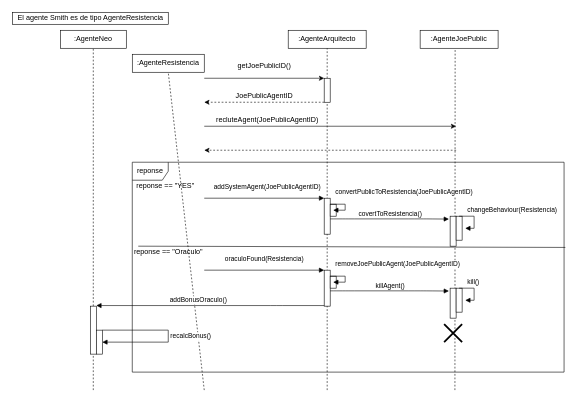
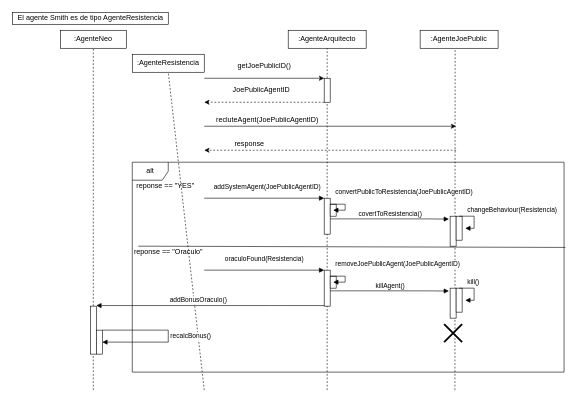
- <mxCell id="15" value="JoePublicAgentID" style="text;html=1;align=center;verticalAlign=middle;resizable=0;points=[];autosize=1;" vertex="1" parent="1"><mxGeometry x="385" y="150" width="110" height="20" as="geometry" /></mxCell>
+ <mxCell id="15" value="JoePublicAgentID" style="text;html=1;align=center;verticalAlign=middle;resizable=0;points=[];autosize=1;" vertex="1" parent="1"><mxGeometry x="380" y="140" width="110" height="20" as="geometry" /></mxCell>
+ <mxCell id="19" value="response" style="text;html=1;align=center;verticalAlign=middle;resizable=0;points=[];autosize=1;" vertex="1" parent="1"><mxGeometry x="380" y="230" width="70" height="20" as="geometry" /></mxCell>
- <mxCell id="20" value="reponse" style="shape=umlFrame;whiteSpace=wrap;html=1;" vertex="1" parent="1"><mxGeometry x="220" y="270" width="720" height="350" as="geometry" /></mxCell>
+ <mxCell id="20" value="alt" style="shape=umlFrame;whiteSpace=wrap;html=1;" vertex="1" parent="1"><mxGeometry x="220" y="270" width="720" height="350" as="geometry" /></mxCell>
